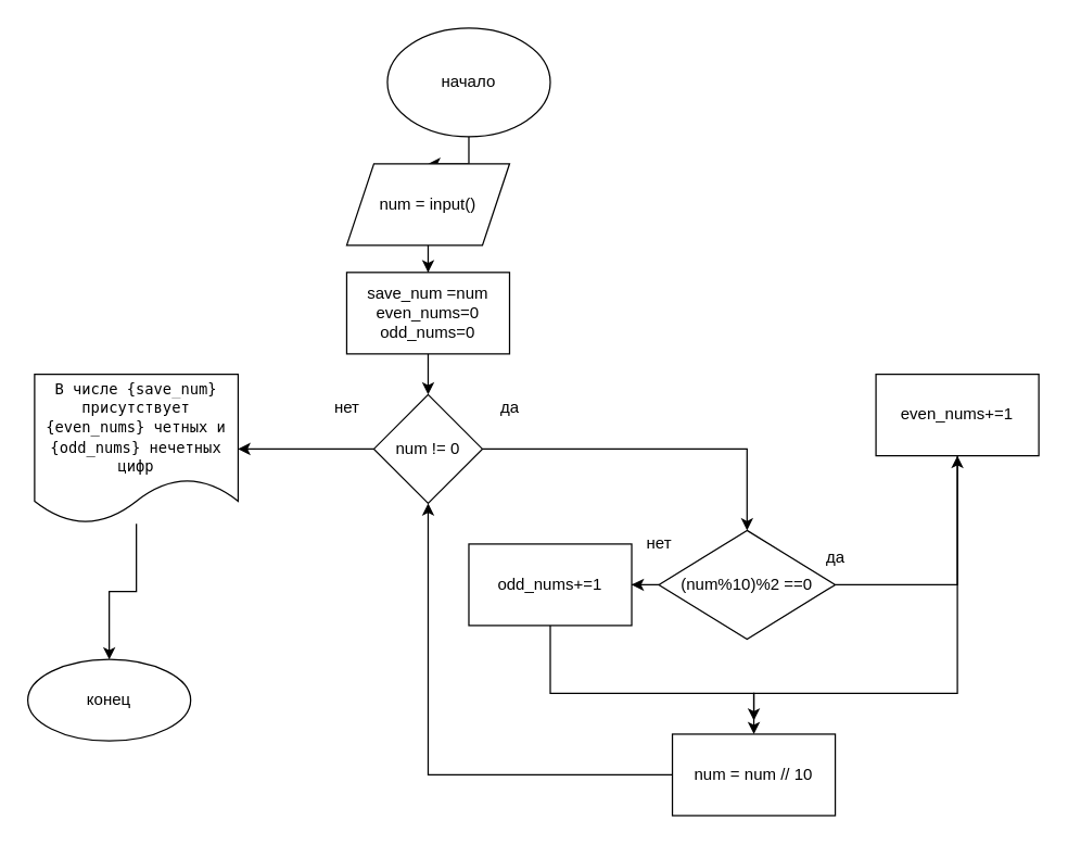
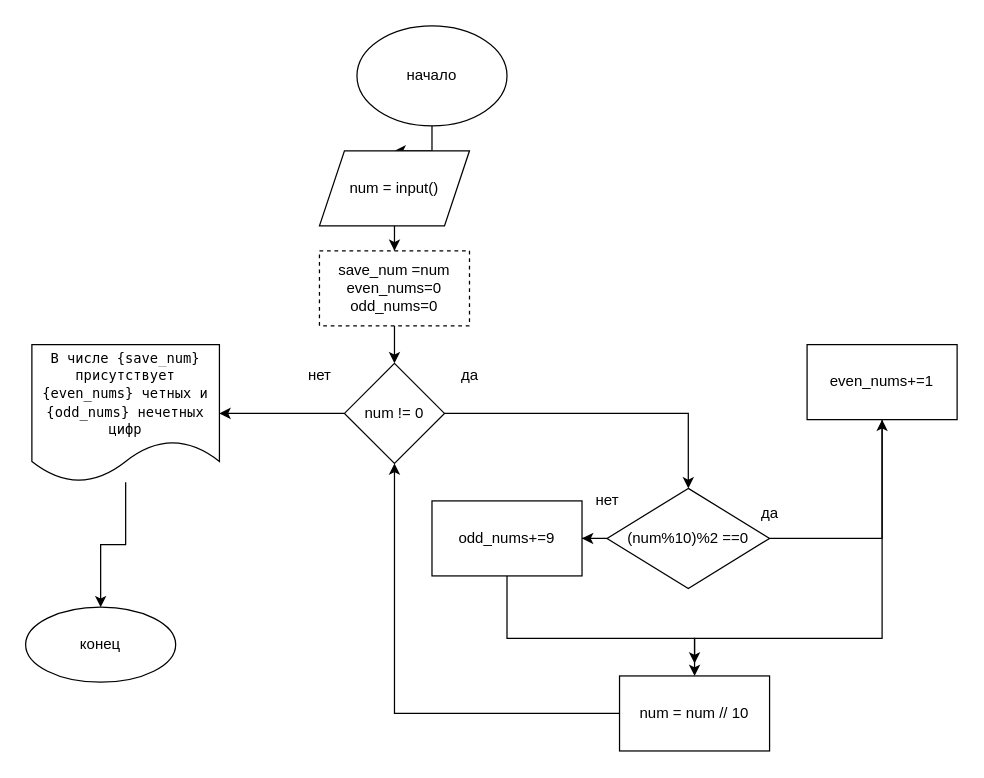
- <mxCell id="7" value="save_num =num&lt;br&gt;even_nums=0&lt;br&gt;odd_nums=0" style="whiteSpace=wrap;html=1;" vertex="1" parent="1"><mxGeometry x="255" y="200" width="120" height="60" as="geometry" /></mxCell>
+ <mxCell id="7" value="save_num =num&lt;br&gt;even_nums=0&lt;br&gt;odd_nums=0" style="whiteSpace=wrap;html=1;dashed=1;" vertex="1" parent="1"><mxGeometry x="255" y="200" width="120" height="60" as="geometry" /></mxCell>
- <mxCell id="17" value="&lt;span&gt;odd_nums+=1&lt;/span&gt;" style="whiteSpace=wrap;html=1;" vertex="1" parent="1"><mxGeometry x="345" y="400" width="120" height="60" as="geometry" /></mxCell>
+ <mxCell id="17" value="&lt;span&gt;odd_nums+=9&lt;/span&gt;" style="whiteSpace=wrap;html=1;" vertex="1" parent="1"><mxGeometry x="345" y="400" width="120" height="60" as="geometry" /></mxCell>
